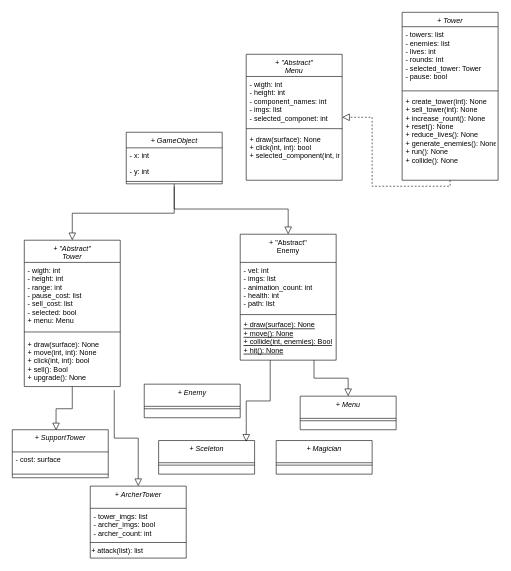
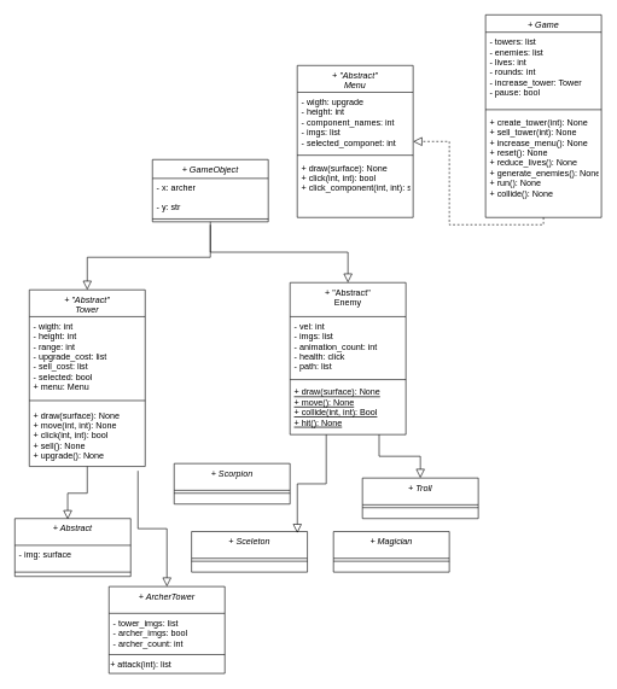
- <mxCell id="34" value="+ Tower" style="swimlane;fontStyle=2;align=center;verticalAlign=top;childLayout=stackLayout;horizontal=1;startSize=24;horizontalStack=0;resizeParent=1;resizeLast=0;collapsible=1;marginBottom=0;rounded=0;shadow=0;strokeWidth=1;" vertex="1" parent="1"><mxGeometry x="670" y="20" width="160" height="280" as="geometry"><mxRectangle x="230" y="140" width="160" height="26" as="alternateBounds" /></mxGeometry></mxCell>
+ <mxCell id="34" value="+ Game" style="swimlane;fontStyle=2;align=center;verticalAlign=top;childLayout=stackLayout;horizontal=1;startSize=24;horizontalStack=0;resizeParent=1;resizeLast=0;collapsible=1;marginBottom=0;rounded=0;shadow=0;strokeWidth=1;" vertex="1" parent="1"><mxGeometry x="670" y="20" width="160" height="280" as="geometry"><mxRectangle x="230" y="140" width="160" height="26" as="alternateBounds" /></mxGeometry></mxCell>
- <mxCell id="35" value="- towers: list&#10;- enemies: list&#10;- lives: int&#10;- rounds: int&#10;- selected_tower: Tower&#10;- pause: bool&#10;" style="text;align=left;verticalAlign=top;spacingLeft=4;spacingRight=4;overflow=hidden;rotatable=0;points=[[0,0.5],[1,0.5]];portConstraint=eastwest;rounded=0;shadow=0;html=0;" vertex="1" parent="34"><mxGeometry y="24" width="160" height="103" as="geometry" /></mxCell>
+ <mxCell id="35" value="- towers: list&#10;- enemies: list&#10;- lives: int&#10;- rounds: int&#10;- increase_tower: Tower&#10;- pause: bool&#10;" style="text;align=left;verticalAlign=top;spacingLeft=4;spacingRight=4;overflow=hidden;rotatable=0;points=[[0,0.5],[1,0.5]];portConstraint=eastwest;rounded=0;shadow=0;html=0;" vertex="1" parent="34"><mxGeometry y="24" width="160" height="103" as="geometry" /></mxCell>
- <mxCell id="16" value="- wigth: int&#10;- height: int&#10;- component_names: int&#10;- imgs: list&#10;- selected_componet: int&#10;&#10;" style="text;align=left;verticalAlign=top;spacingLeft=4;spacingRight=4;overflow=hidden;rotatable=0;points=[[0,0.5],[1,0.5]];portConstraint=eastwest;rounded=0;shadow=0;html=0;" vertex="1" parent="15"><mxGeometry y="37" width="160" height="83" as="geometry" /></mxCell>
+ <mxCell id="16" value="- wigth: upgrade&#10;- height: int&#10;- component_names: int&#10;- imgs: list&#10;- selected_componet: int&#10;&#10;" style="text;align=left;verticalAlign=top;spacingLeft=4;spacingRight=4;overflow=hidden;rotatable=0;points=[[0,0.5],[1,0.5]];portConstraint=eastwest;rounded=0;shadow=0;html=0;" vertex="1" parent="15"><mxGeometry y="37" width="160" height="83" as="geometry" /></mxCell>
- <mxCell id="37" value="+ create_tower(int): None&#10;+ sell_tower(int): None&#10;+ increase_rount(): None&#10;+ reset(): None&#10;+ reduce_lives(): None&#10;+ generate_enemies(): None&#10;+ run(): None&#10;+ collide(): None&#10;" style="text;align=left;verticalAlign=top;spacingLeft=4;spacingRight=4;overflow=hidden;rotatable=0;points=[[0,0.5],[1,0.5]];portConstraint=eastwest;" vertex="1" parent="34"><mxGeometry y="135" width="160" height="132" as="geometry" /></mxCell>
+ <mxCell id="37" value="+ create_tower(int): None&#10;+ sell_tower(int): None&#10;+ increase_menu(): None&#10;+ reset(): None&#10;+ reduce_lives(): None&#10;+ generate_enemies(): None&#10;+ run(): None&#10;+ collide(): None&#10;" style="text;align=left;verticalAlign=top;spacingLeft=4;spacingRight=4;overflow=hidden;rotatable=0;points=[[0,0.5],[1,0.5]];portConstraint=eastwest;" vertex="1" parent="34"><mxGeometry y="135" width="160" height="132" as="geometry" /></mxCell>
- <mxCell id="18" value="+ draw(surface): None&#10;+ click(int, int): bool&#10;+ selected_component(int, int): str&#10;" style="text;align=left;verticalAlign=top;spacingLeft=4;spacingRight=4;overflow=hidden;rotatable=0;points=[[0,0.5],[1,0.5]];portConstraint=eastwest;" vertex="1" parent="15"><mxGeometry y="128" width="160" height="82" as="geometry" /></mxCell>
+ <mxCell id="18" value="+ draw(surface): None&#10;+ click(int, int): bool&#10;+ click_component(int, int): str&#10;" style="text;align=left;verticalAlign=top;spacingLeft=4;spacingRight=4;overflow=hidden;rotatable=0;points=[[0,0.5],[1,0.5]];portConstraint=eastwest;" vertex="1" parent="15"><mxGeometry y="128" width="160" height="82" as="geometry" /></mxCell>
- <mxCell id="11" value="- x: int" style="text;align=left;verticalAlign=top;spacingLeft=4;spacingRight=4;overflow=hidden;rotatable=0;points=[[0,0.5],[1,0.5]];portConstraint=eastwest;" vertex="1" parent="10"><mxGeometry y="26" width="160" height="26" as="geometry" /></mxCell>
+ <mxCell id="11" value="- x: archer" style="text;align=left;verticalAlign=top;spacingLeft=4;spacingRight=4;overflow=hidden;rotatable=0;points=[[0,0.5],[1,0.5]];portConstraint=eastwest;" vertex="1" parent="10"><mxGeometry y="26" width="160" height="26" as="geometry" /></mxCell>
- <mxCell id="12" value="- y: int" style="text;align=left;verticalAlign=top;spacingLeft=4;spacingRight=4;overflow=hidden;rotatable=0;points=[[0,0.5],[1,0.5]];portConstraint=eastwest;rounded=0;shadow=0;html=0;" vertex="1" parent="10"><mxGeometry y="52" width="160" height="26" as="geometry" /></mxCell>
+ <mxCell id="12" value="- y: str" style="text;align=left;verticalAlign=top;spacingLeft=4;spacingRight=4;overflow=hidden;rotatable=0;points=[[0,0.5],[1,0.5]];portConstraint=eastwest;rounded=0;shadow=0;html=0;" vertex="1" parent="10"><mxGeometry y="52" width="160" height="26" as="geometry" /></mxCell>
- <mxCell id="3" value="- wigth: int&#10;- height: int&#10;- range: int&#10;- pause_cost: list&#10;- sell_cost: list&#10;- selected: bool&#10;+ menu: Menu&#10;" style="text;align=left;verticalAlign=top;spacingLeft=4;spacingRight=4;overflow=hidden;rotatable=0;points=[[0,0.5],[1,0.5]];portConstraint=eastwest;rounded=0;shadow=0;html=0;" parent="2" vertex="1"><mxGeometry y="37" width="160" height="112" as="geometry" /></mxCell>
+ <mxCell id="3" value="- wigth: int&#10;- height: int&#10;- range: int&#10;- upgrade_cost: list&#10;- sell_cost: list&#10;- selected: bool&#10;+ menu: Menu&#10;" style="text;align=left;verticalAlign=top;spacingLeft=4;spacingRight=4;overflow=hidden;rotatable=0;points=[[0,0.5],[1,0.5]];portConstraint=eastwest;rounded=0;shadow=0;html=0;" parent="2" vertex="1"><mxGeometry y="37" width="160" height="112" as="geometry" /></mxCell>
- <mxCell id="6" value="- vel: int&#10;- imgs: list&#10;- animation_count: int&#10;- health: int&#10;- path: list&#10;" style="text;align=left;verticalAlign=top;spacingLeft=4;spacingRight=4;overflow=hidden;rotatable=0;points=[[0,0.5],[1,0.5]];portConstraint=eastwest;rounded=0;shadow=0;html=0;" parent="5" vertex="1"><mxGeometry y="47" width="160" height="83" as="geometry" /></mxCell>
+ <mxCell id="6" value="- vel: int&#10;- imgs: list&#10;- animation_count: int&#10;- health: click&#10;- path: list&#10;" style="text;align=left;verticalAlign=top;spacingLeft=4;spacingRight=4;overflow=hidden;rotatable=0;points=[[0,0.5],[1,0.5]];portConstraint=eastwest;rounded=0;shadow=0;html=0;" parent="5" vertex="1"><mxGeometry y="47" width="160" height="83" as="geometry" /></mxCell>
- <mxCell id="8" value="+ draw(surface): None&#10;+ move(): None&#10;+ collide(int, enemies): Bool&#10;+ hit(): None&#10;" style="text;align=left;verticalAlign=top;spacingLeft=4;spacingRight=4;overflow=hidden;rotatable=0;points=[[0,0.5],[1,0.5]];portConstraint=eastwest;fontStyle=4" parent="5" vertex="1"><mxGeometry y="138" width="160" height="72" as="geometry" /></mxCell>
+ <mxCell id="8" value="+ draw(surface): None&#10;+ move(): None&#10;+ collide(int, int): Bool&#10;+ hit(): None&#10;" style="text;align=left;verticalAlign=top;spacingLeft=4;spacingRight=4;overflow=hidden;rotatable=0;points=[[0,0.5],[1,0.5]];portConstraint=eastwest;fontStyle=4" parent="5" vertex="1"><mxGeometry y="138" width="160" height="72" as="geometry" /></mxCell>
- <mxCell id="38" value="+ draw(surface): None&#10;+ move(int, int): None&#10;+ click(int, int): bool&#10;+ sell(): Bool&#10;+ upgrade(): None&#10;" style="text;align=left;verticalAlign=top;spacingLeft=4;spacingRight=4;overflow=hidden;rotatable=0;points=[[0,0.5],[1,0.5]];portConstraint=eastwest;" vertex="1" parent="1"><mxGeometry x="40" y="560" width="160" height="82" as="geometry" /></mxCell>
+ <mxCell id="38" value="+ draw(surface): None&#10;+ move(int, int): None&#10;+ click(int, int): bool&#10;+ sell(): None&#10;+ upgrade(): None&#10;" style="text;align=left;verticalAlign=top;spacingLeft=4;spacingRight=4;overflow=hidden;rotatable=0;points=[[0,0.5],[1,0.5]];portConstraint=eastwest;" vertex="1" parent="1"><mxGeometry x="40" y="560" width="160" height="82" as="geometry" /></mxCell>
- <mxCell id="26" value="+ Enemy" style="swimlane;fontStyle=2;align=center;verticalAlign=top;childLayout=stackLayout;horizontal=1;startSize=37;horizontalStack=0;resizeParent=1;resizeLast=0;collapsible=1;marginBottom=0;rounded=0;shadow=0;strokeWidth=1;" vertex="1" parent="1"><mxGeometry x="240" y="640" width="160" height="56" as="geometry"><mxRectangle x="230" y="140" width="160" height="26" as="alternateBounds" /></mxGeometry></mxCell>
+ <mxCell id="26" value="+ Scorpion" style="swimlane;fontStyle=2;align=center;verticalAlign=top;childLayout=stackLayout;horizontal=1;startSize=37;horizontalStack=0;resizeParent=1;resizeLast=0;collapsible=1;marginBottom=0;rounded=0;shadow=0;strokeWidth=1;" vertex="1" parent="1"><mxGeometry x="240" y="640" width="160" height="56" as="geometry"><mxRectangle x="230" y="140" width="160" height="26" as="alternateBounds" /></mxGeometry></mxCell>
- <mxCell id="28" value="+ Menu" style="swimlane;fontStyle=2;align=center;verticalAlign=top;childLayout=stackLayout;horizontal=1;startSize=37;horizontalStack=0;resizeParent=1;resizeLast=0;collapsible=1;marginBottom=0;rounded=0;shadow=0;strokeWidth=1;" vertex="1" parent="1"><mxGeometry x="500" y="660" width="160" height="56" as="geometry"><mxRectangle x="230" y="140" width="160" height="26" as="alternateBounds" /></mxGeometry></mxCell>
+ <mxCell id="28" value="+ Troll" style="swimlane;fontStyle=2;align=center;verticalAlign=top;childLayout=stackLayout;horizontal=1;startSize=37;horizontalStack=0;resizeParent=1;resizeLast=0;collapsible=1;marginBottom=0;rounded=0;shadow=0;strokeWidth=1;" vertex="1" parent="1"><mxGeometry x="500" y="660" width="160" height="56" as="geometry"><mxRectangle x="230" y="140" width="160" height="26" as="alternateBounds" /></mxGeometry></mxCell>
- <mxCell id="19" value="+ SupportTower" style="swimlane;fontStyle=2;align=center;verticalAlign=top;childLayout=stackLayout;horizontal=1;startSize=37;horizontalStack=0;resizeParent=1;resizeLast=0;collapsible=1;marginBottom=0;rounded=0;shadow=0;strokeWidth=1;" vertex="1" parent="1"><mxGeometry x="20" y="716" width="160" height="80" as="geometry"><mxRectangle x="230" y="140" width="160" height="26" as="alternateBounds" /></mxGeometry></mxCell>
+ <mxCell id="19" value="+ Abstract" style="swimlane;fontStyle=2;align=center;verticalAlign=top;childLayout=stackLayout;horizontal=1;startSize=37;horizontalStack=0;resizeParent=1;resizeLast=0;collapsible=1;marginBottom=0;rounded=0;shadow=0;strokeWidth=1;" vertex="1" parent="1"><mxGeometry x="20" y="716" width="160" height="80" as="geometry"><mxRectangle x="230" y="140" width="160" height="26" as="alternateBounds" /></mxGeometry></mxCell>
- <mxCell id="20" value="- cost: surface" style="text;align=left;verticalAlign=top;spacingLeft=4;spacingRight=4;overflow=hidden;rotatable=0;points=[[0,0.5],[1,0.5]];portConstraint=eastwest;rounded=0;shadow=0;html=0;" vertex="1" parent="19"><mxGeometry y="37" width="160" height="33" as="geometry" /></mxCell>
+ <mxCell id="20" value="- img: surface" style="text;align=left;verticalAlign=top;spacingLeft=4;spacingRight=4;overflow=hidden;rotatable=0;points=[[0,0.5],[1,0.5]];portConstraint=eastwest;rounded=0;shadow=0;html=0;" vertex="1" parent="19"><mxGeometry y="37" width="160" height="33" as="geometry" /></mxCell>
- <mxCell id="25" value="+ attack(list): list" style="text;html=1;align=left;verticalAlign=middle;resizable=0;points=[];autosize=1;" vertex="1" parent="22"><mxGeometry y="98" width="160" height="20" as="geometry" /></mxCell>
+ <mxCell id="25" value="+ attack(int): list" style="text;html=1;align=left;verticalAlign=middle;resizable=0;points=[];autosize=1;" vertex="1" parent="22"><mxGeometry y="98" width="160" height="20" as="geometry" /></mxCell>
